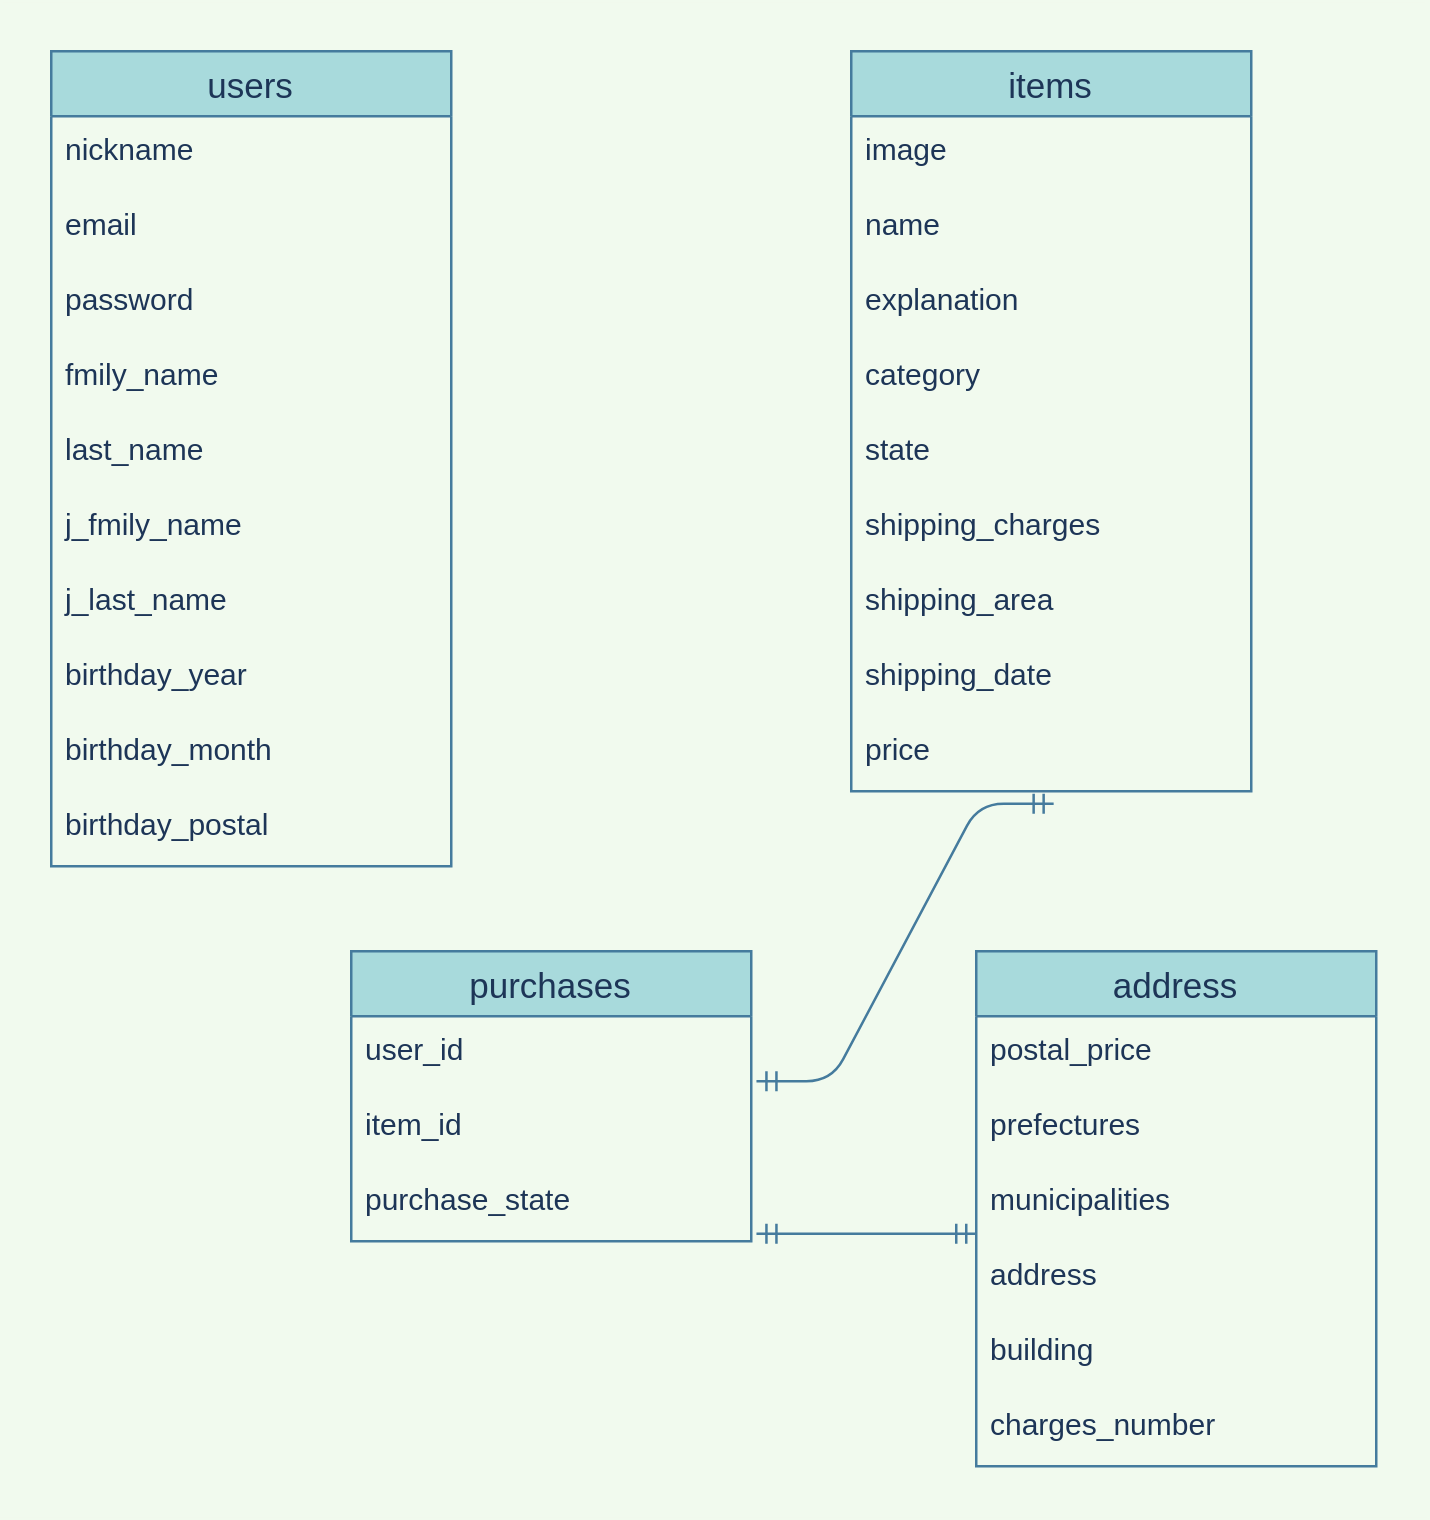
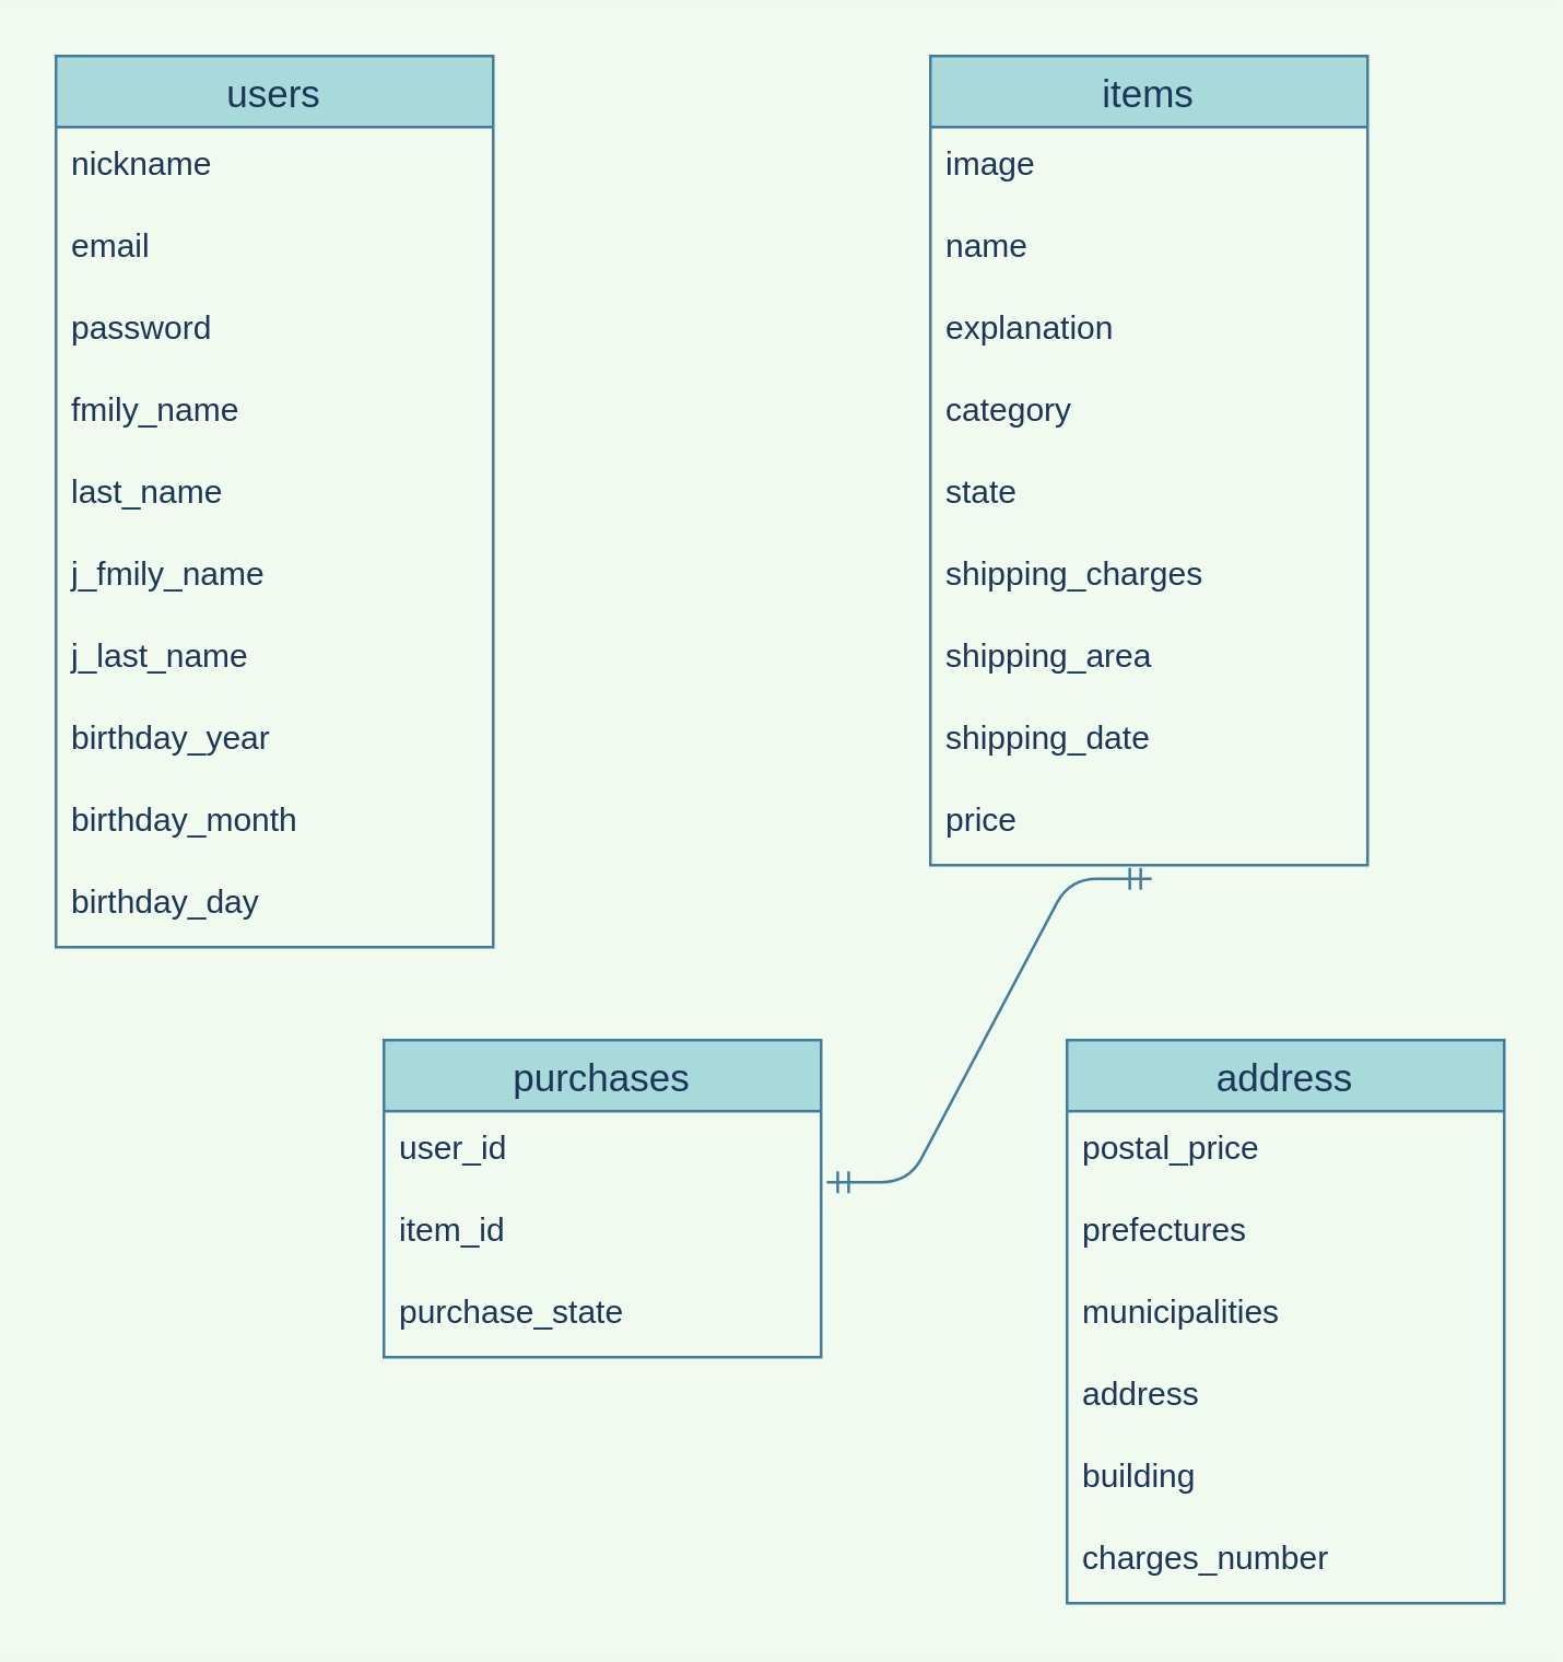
- <mxCell id="12" value="birthday_postal" style="text;strokeColor=none;fillColor=none;spacingLeft=4;spacingRight=4;overflow=hidden;rotatable=0;points=[[0,0.5],[1,0.5]];portConstraint=eastwest;fontSize=12;fontColor=#1D3557;" vertex="1" parent="2"><mxGeometry y="296" width="160" height="30" as="geometry" /></mxCell>
+ <mxCell id="12" value="birthday_day" style="text;strokeColor=none;fillColor=none;spacingLeft=4;spacingRight=4;overflow=hidden;rotatable=0;points=[[0,0.5],[1,0.5]];portConstraint=eastwest;fontSize=12;fontColor=#1D3557;" vertex="1" parent="2"><mxGeometry y="296" width="160" height="30" as="geometry" /></mxCell>
- <mxCell id="35" value="" style="edgeStyle=entityRelationEdgeStyle;fontSize=12;html=1;endArrow=ERmandOne;startArrow=ERmandOne;strokeColor=#457B9D;fillColor=#A8DADC;entryX=0;entryY=0.9;entryDx=0;entryDy=0;entryPerimeter=0;exitX=1.013;exitY=0.9;exitDx=0;exitDy=0;exitPerimeter=0;" edge="1" parent="1" source="33" target="26"><mxGeometry width="100" height="100" relative="1" as="geometry"><mxPoint x="300" y="440" as="sourcePoint" /><mxPoint x="400" y="340" as="targetPoint" /></mxGeometry></mxCell>
